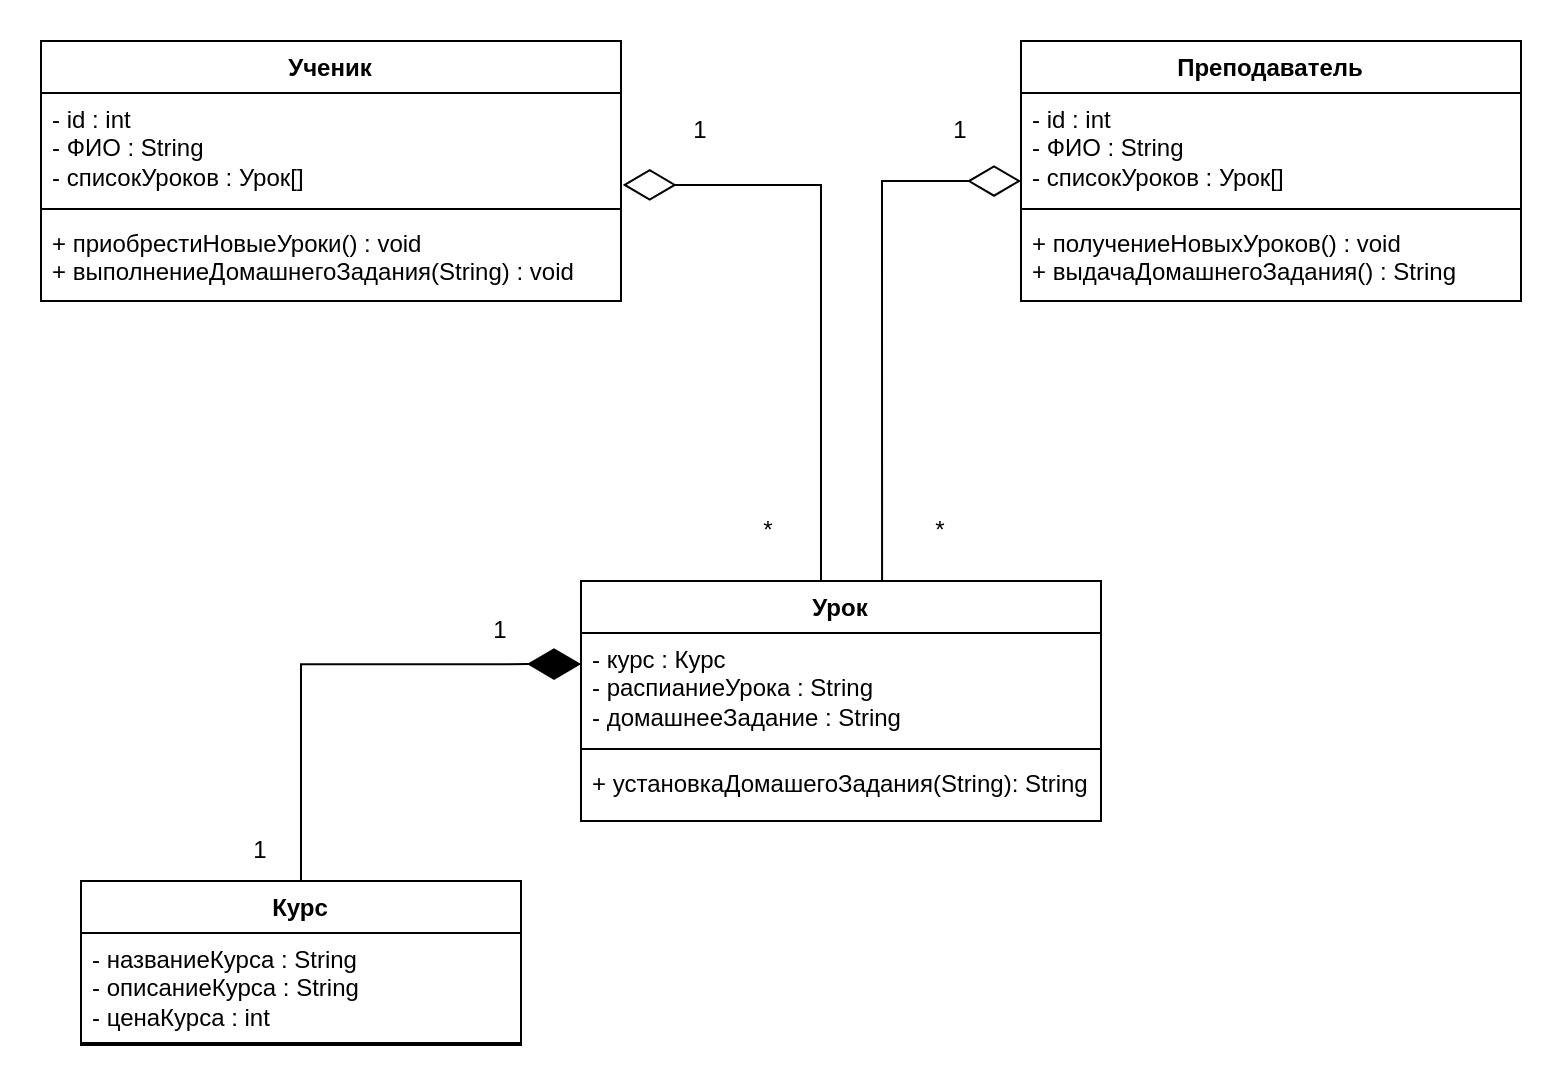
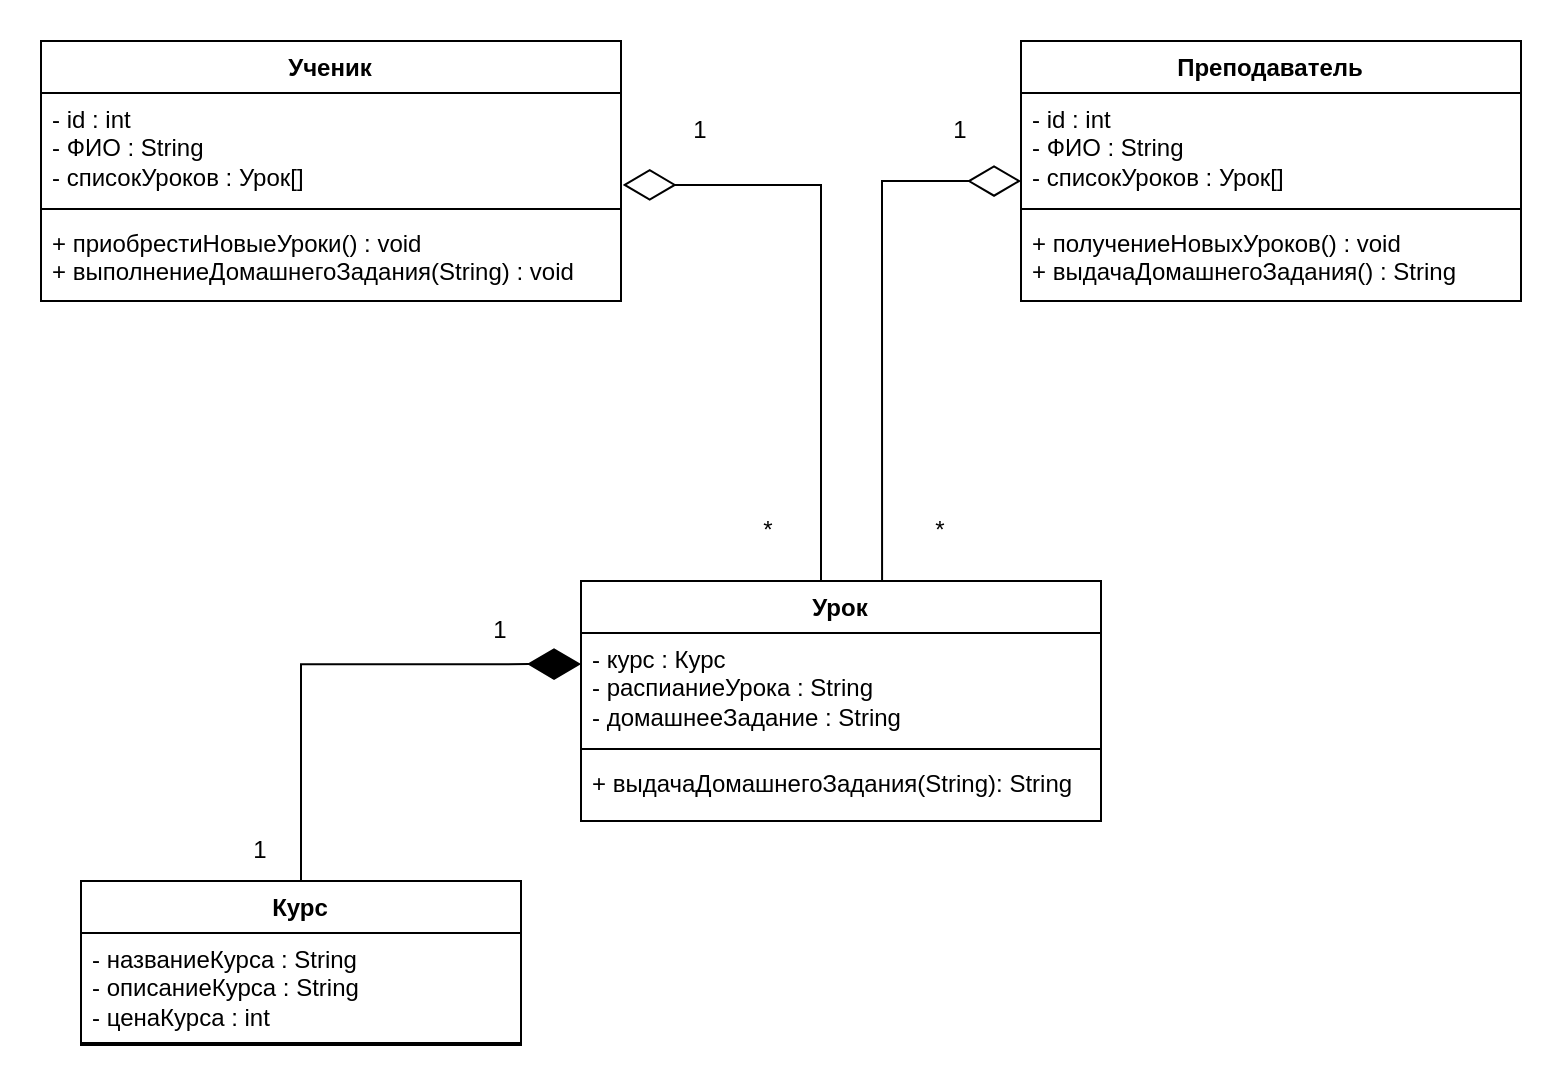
- <mxCell id="16" value="+ установкаДомашегоЗадания(String): String" style="text;strokeColor=none;fillColor=none;align=left;verticalAlign=top;spacingLeft=4;spacingRight=4;overflow=hidden;rotatable=0;points=[[0,0.5],[1,0.5]];portConstraint=eastwest;whiteSpace=wrap;html=1;" vertex="1" parent="13"><mxGeometry y="88" width="260" height="32" as="geometry" /></mxCell>
+ <mxCell id="16" value="+ выдачаДомашнегоЗадания(String): String" style="text;strokeColor=none;fillColor=none;align=left;verticalAlign=top;spacingLeft=4;spacingRight=4;overflow=hidden;rotatable=0;points=[[0,0.5],[1,0.5]];portConstraint=eastwest;whiteSpace=wrap;html=1;" vertex="1" parent="13"><mxGeometry y="88" width="260" height="32" as="geometry" /></mxCell>
